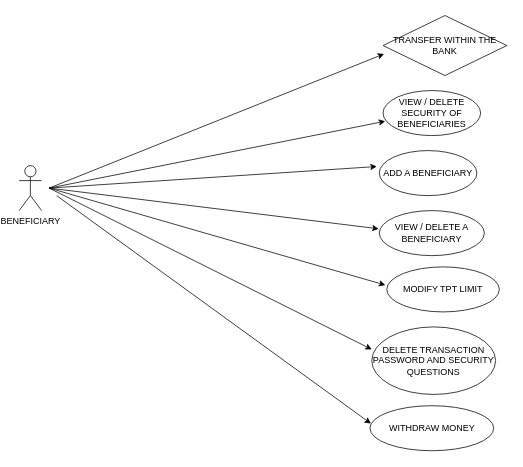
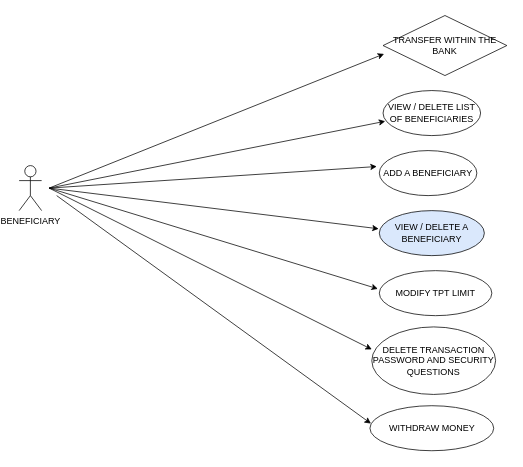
- <mxCell id="6" value="VIEW / DELETE SECURITY OF BENEFICIARIES" style="ellipse;whiteSpace=wrap;html=1;" parent="1" vertex="1"><mxGeometry x="505" y="120" width="130" height="60" as="geometry" /></mxCell>
+ <mxCell id="6" value="VIEW / DELETE LIST OF BENEFICIARIES" style="ellipse;whiteSpace=wrap;html=1;" parent="1" vertex="1"><mxGeometry x="505" y="120" width="130" height="60" as="geometry" /></mxCell>
- <mxCell id="4" value="VIEW / DELETE A BENEFICIARY" style="ellipse;whiteSpace=wrap;html=1;" parent="1" vertex="1"><mxGeometry x="500" y="280" width="140" height="60" as="geometry" /></mxCell>
+ <mxCell id="4" value="VIEW / DELETE A BENEFICIARY" style="ellipse;whiteSpace=wrap;html=1;fillColor=#dae8fc;" parent="1" vertex="1"><mxGeometry x="500" y="280" width="140" height="60" as="geometry" /></mxCell>
- <mxCell id="10" value="MODIFY TPT LIMIT" style="ellipse;whiteSpace=wrap;html=1;" parent="1" vertex="1"><mxGeometry x="510" y="355" width="150" height="60" as="geometry" /></mxCell>
+ <mxCell id="10" value="MODIFY TPT LIMIT" style="ellipse;whiteSpace=wrap;html=1;" parent="1" vertex="1"><mxGeometry x="500" y="360" width="150" height="60" as="geometry" /></mxCell>
